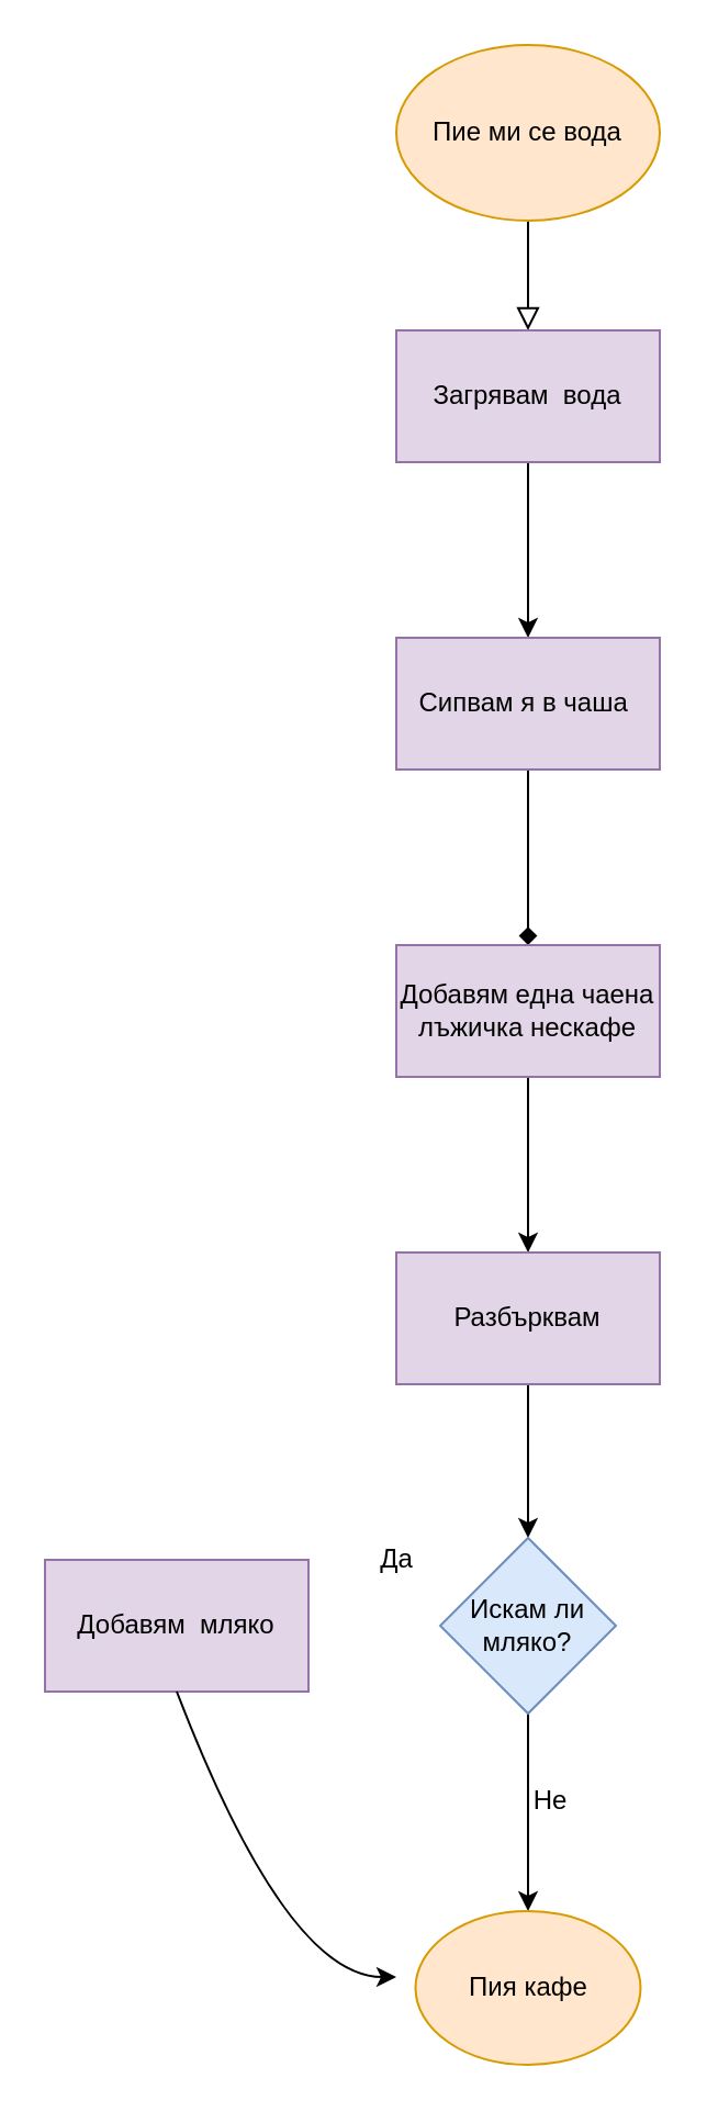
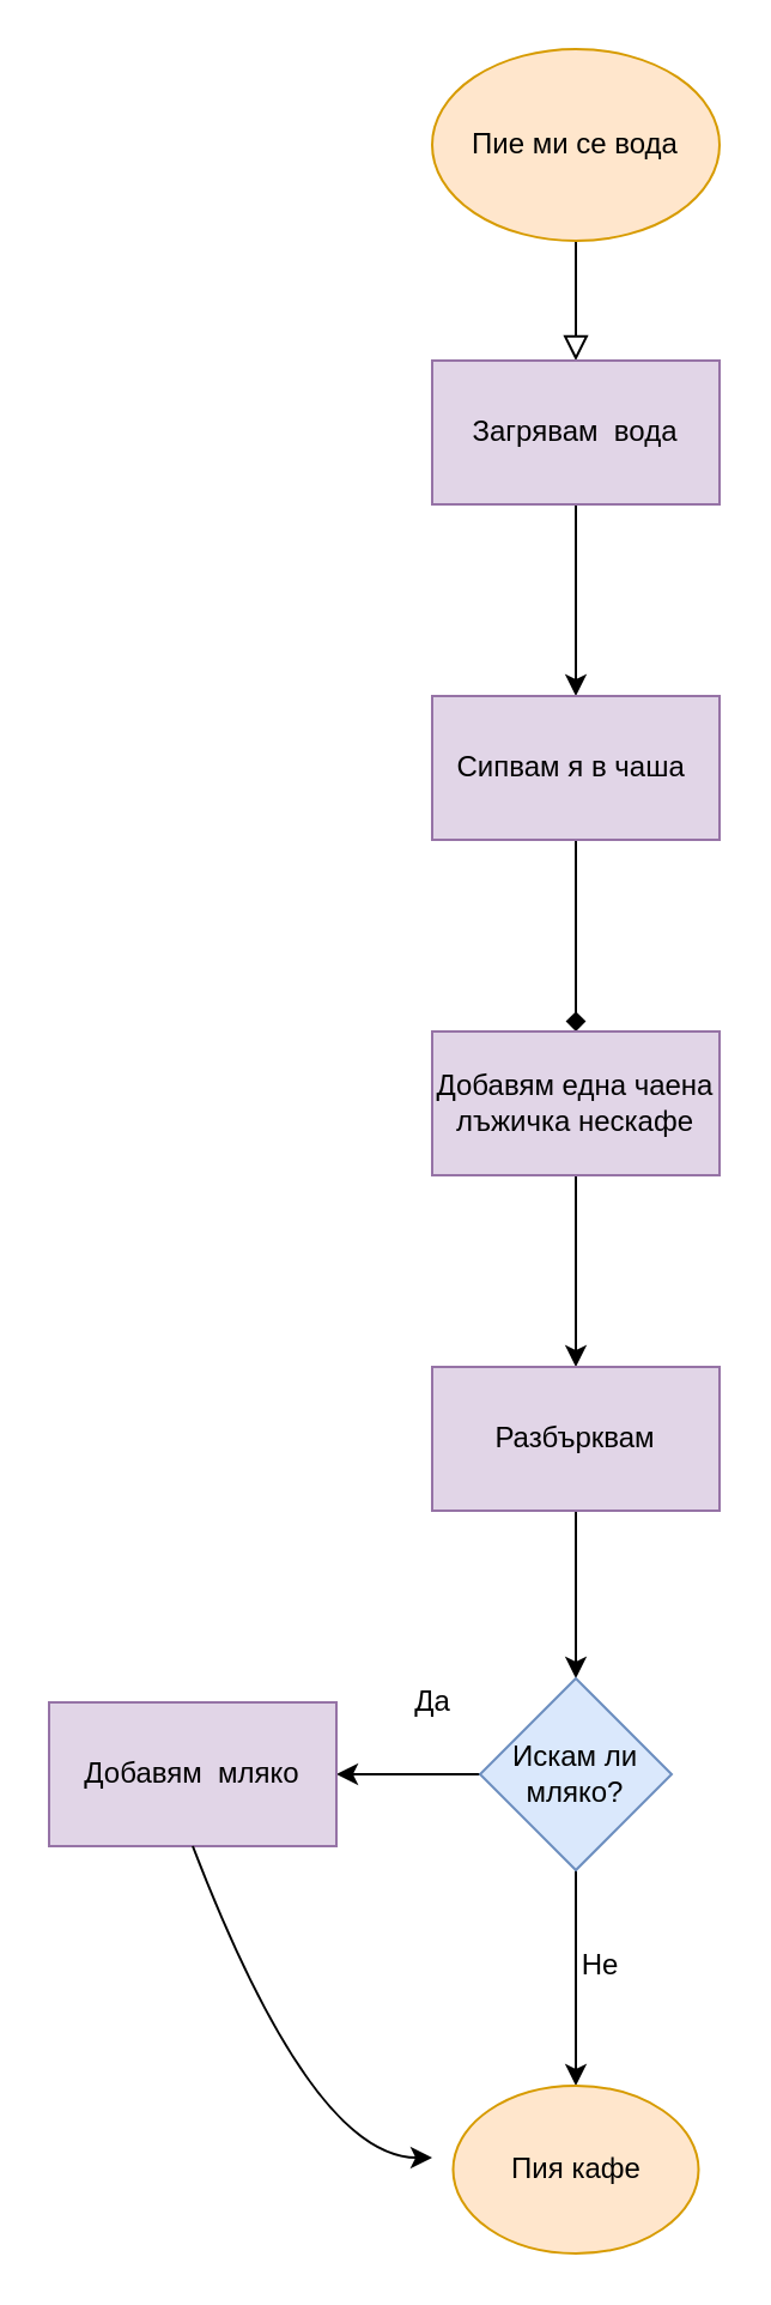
+ <mxCell id="12" value="" style="edgeStyle=orthogonalEdgeStyle;rounded=0;orthogonalLoop=1;jettySize=auto;html=1;" parent="1" source="14" target="15" edge="1"><mxGeometry relative="1" as="geometry" /></mxCell>
